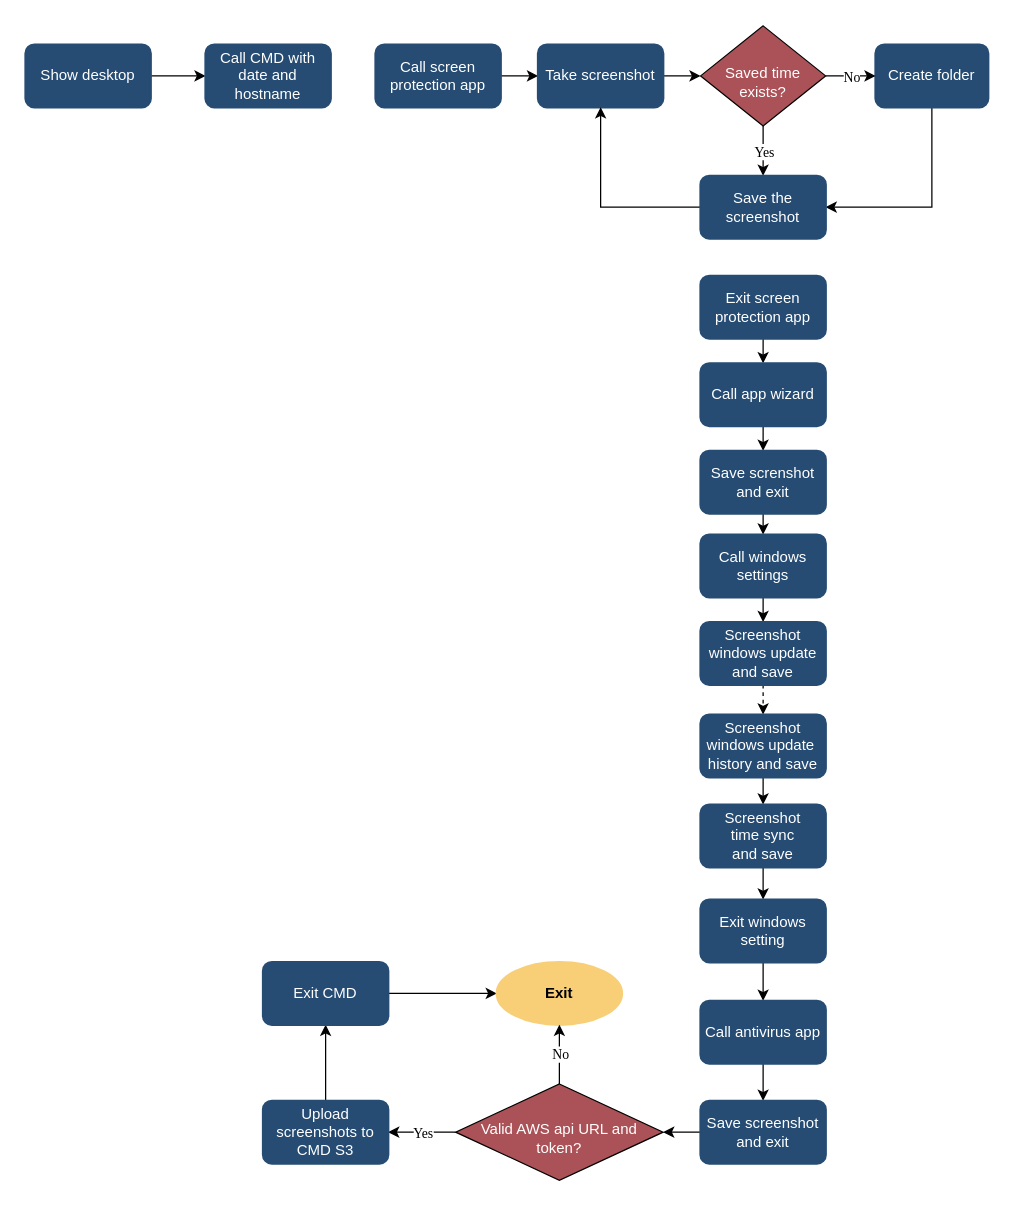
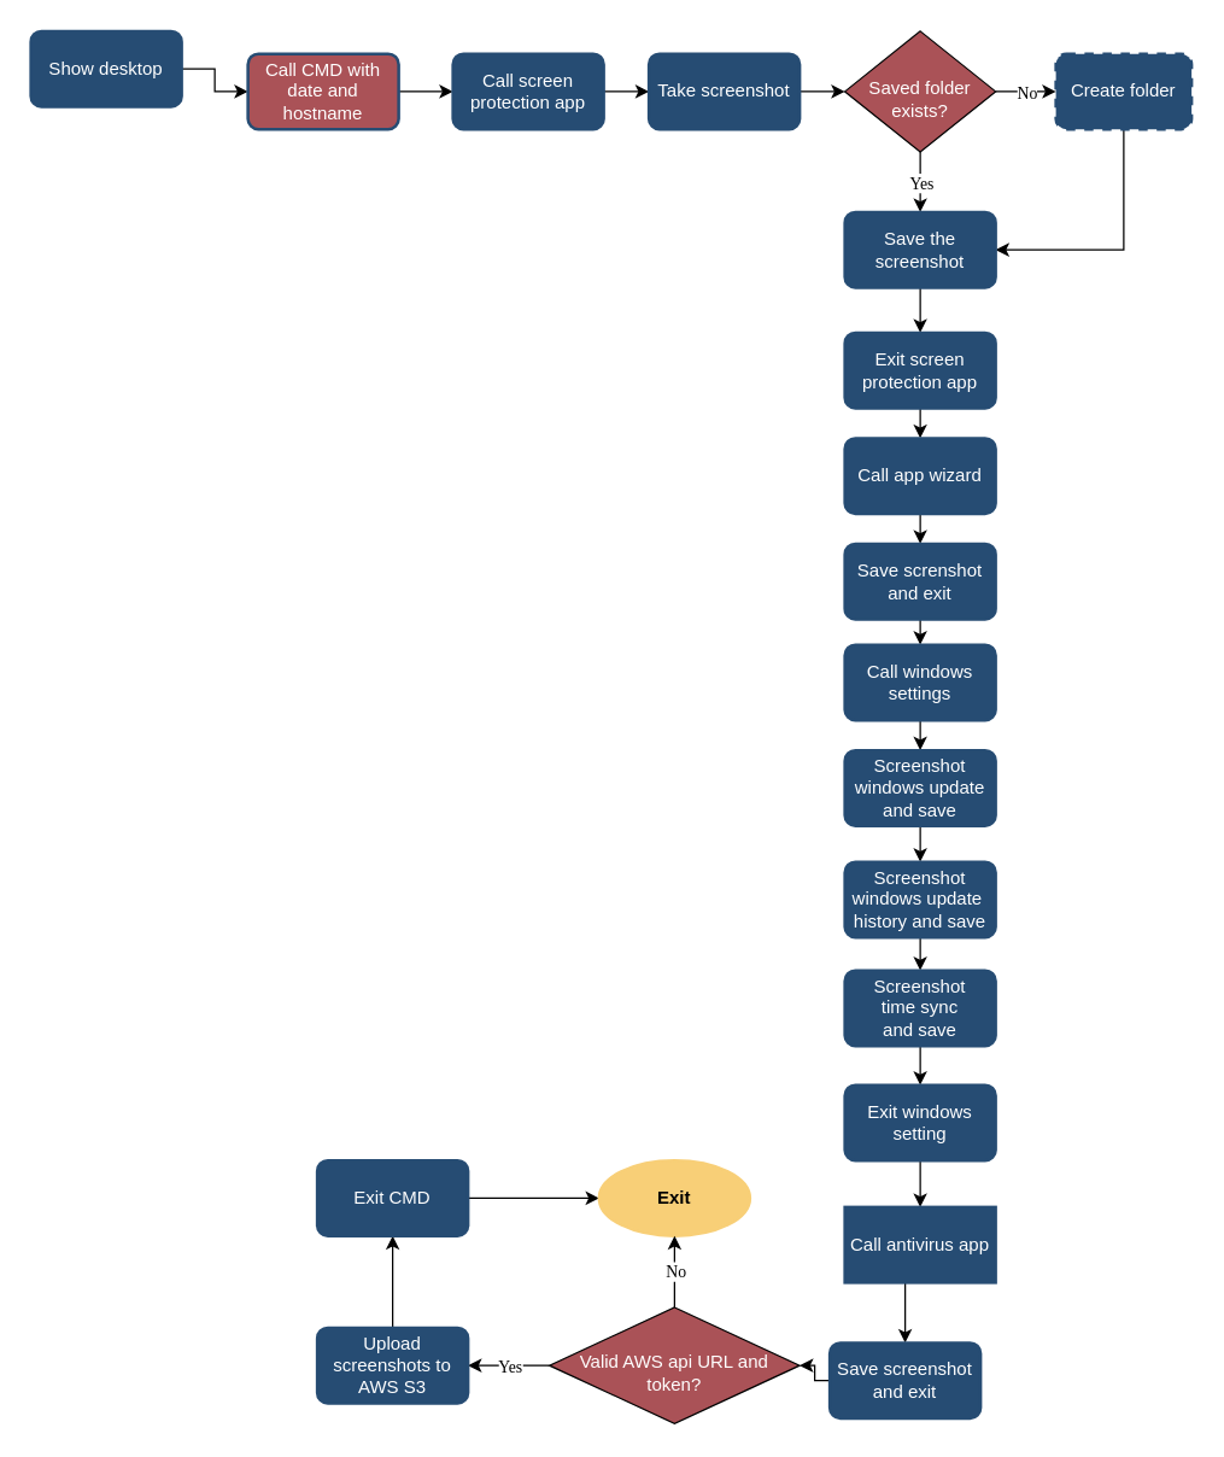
- <mxCell id="2" value="&lt;br&gt;&lt;font color=&quot;#ffffff&quot;&gt;Saved time exists?&lt;/font&gt;" style="rhombus;whiteSpace=wrap;html=1;shadow=0;fontFamily=Helvetica;fontSize=12;align=center;strokeWidth=1;spacing=6;spacingTop=-4;fillColor=#AA5257;" parent="1" vertex="1"><mxGeometry x="560" y="20" width="100" height="80" as="geometry" /></mxCell>
+ <mxCell id="2" value="&lt;br&gt;&lt;font color=&quot;#ffffff&quot;&gt;Saved folder exists?&lt;/font&gt;" style="rhombus;whiteSpace=wrap;html=1;shadow=0;fontFamily=Helvetica;fontSize=12;align=center;strokeWidth=1;spacing=6;spacingTop=-4;fillColor=#AA5257;" parent="1" vertex="1"><mxGeometry x="560" y="20" width="100" height="80" as="geometry" /></mxCell>
- <mxCell id="7" value="Show desktop" style="rounded=1;whiteSpace=wrap;html=1;absoluteArcSize=1;arcSize=14;strokeWidth=2;fillColor=#264C73;strokeColor=#264C73;fontColor=#FFFFFF;" vertex="1" parent="1"><mxGeometry x="20" y="35" width="100" height="50" as="geometry" /></mxCell>
+ <mxCell id="7" value="Show desktop" style="rounded=1;whiteSpace=wrap;html=1;absoluteArcSize=1;arcSize=14;strokeWidth=2;fillColor=#264C73;strokeColor=#264C73;fontColor=#FFFFFF;" vertex="1" parent="1"><mxGeometry x="20" y="20" width="100" height="50" as="geometry" /></mxCell>
- <mxCell id="8" value="Call CMD with&lt;br&gt;date and hostname" style="rounded=1;whiteSpace=wrap;html=1;absoluteArcSize=1;arcSize=14;strokeWidth=2;fillColor=#264C73;strokeColor=#264C73;fontColor=#FFFFFF;" vertex="1" parent="1"><mxGeometry x="164" y="35" width="100" height="50" as="geometry" /></mxCell>
+ <mxCell id="8" value="Call CMD with&lt;br&gt;date and hostname" style="rounded=1;whiteSpace=wrap;html=1;absoluteArcSize=1;arcSize=14;strokeWidth=2;fillColor=#aa5257;strokeColor=#264C73;fontColor=#FFFFFF;" vertex="1" parent="1"><mxGeometry x="164" y="35" width="100" height="50" as="geometry" /></mxCell>
+ <mxCell id="4" style="edgeStyle=orthogonalEdgeStyle;rounded=0;sketch=0;orthogonalLoop=1;jettySize=auto;html=1;shadow=0;exitX=1;exitY=0.5;exitDx=0;exitDy=0;entryX=0;entryY=0.5;entryDx=0;entryDy=0;" edge="1" parent="1" source="8" target="9"><mxGeometry relative="1" as="geometry"><mxPoint x="280" y="60.034" as="sourcePoint" /><mxPoint x="310" y="60.034" as="targetPoint" /></mxGeometry></mxCell>
- <mxCell id="12" value="Create folder" style="rounded=1;whiteSpace=wrap;html=1;absoluteArcSize=1;arcSize=14;strokeWidth=2;fillColor=#264C73;strokeColor=#264C73;fontColor=#FFFFFF;" vertex="1" parent="1"><mxGeometry x="700" y="35" width="90" height="50" as="geometry" /></mxCell>
+ <mxCell id="12" value="Create folder" style="rounded=1;whiteSpace=wrap;html=1;absoluteArcSize=1;arcSize=14;strokeWidth=2;fillColor=#264C73;strokeColor=#264C73;fontColor=#FFFFFF;dashed=1;" vertex="1" parent="1"><mxGeometry x="700" y="35" width="90" height="50" as="geometry" /></mxCell>
- <mxCell id="17" style="edgeStyle=orthogonalEdgeStyle;rounded=0;sketch=0;orthogonalLoop=1;jettySize=auto;html=1;shadow=0;fontFamily=Times New Roman;" edge="1" parent="1" source="18" target="10"><mxGeometry relative="1" as="geometry" /></mxCell>
+ <mxCell id="17" style="edgeStyle=orthogonalEdgeStyle;rounded=0;sketch=0;orthogonalLoop=1;jettySize=auto;html=1;entryX=0.5;entryY=0;entryDx=0;entryDy=0;shadow=0;fontFamily=Times New Roman;" edge="1" parent="1" source="18" target="20"><mxGeometry relative="1" as="geometry" /></mxCell>
- <mxCell id="27" style="edgeStyle=elbowEdgeStyle;rounded=0;sketch=0;orthogonalLoop=1;jettySize=auto;html=1;entryX=0.5;entryY=0;entryDx=0;entryDy=0;shadow=0;fontFamily=Times New Roman;dashed=1;" edge="1" parent="1" source="28" target="30"><mxGeometry relative="1" as="geometry" /></mxCell>
+ <mxCell id="27" style="edgeStyle=elbowEdgeStyle;rounded=0;sketch=0;orthogonalLoop=1;jettySize=auto;html=1;entryX=0.5;entryY=0;entryDx=0;entryDy=0;shadow=0;fontFamily=Times New Roman;" edge="1" parent="1" source="28" target="30"><mxGeometry relative="1" as="geometry" /></mxCell>
- <mxCell id="36" value="Call antivirus app" style="rounded=1;whiteSpace=wrap;html=1;absoluteArcSize=1;arcSize=14;strokeWidth=2;fillColor=#264C73;strokeColor=#264C73;fontColor=#FFFFFF;" vertex="1" parent="1"><mxGeometry x="560" y="800" width="100" height="50" as="geometry" /></mxCell>
+ <mxCell id="36" value="Call antivirus app" style="whiteSpace=wrap;html=1;absoluteArcSize=1;arcSize=14;strokeWidth=2;fillColor=#264C73;strokeColor=#264C73;fontColor=#FFFFFF;rounded=0;" vertex="1" parent="1"><mxGeometry x="560" y="800" width="100" height="50" as="geometry" /></mxCell>
- <mxCell id="43" value="Upload screenshots to CMD S3" style="rounded=1;whiteSpace=wrap;html=1;absoluteArcSize=1;arcSize=14;strokeWidth=2;fillColor=#264C73;strokeColor=#264C73;fontColor=#FFFFFF;" vertex="1" parent="1"><mxGeometry x="210" y="880" width="100" height="50" as="geometry" /></mxCell>
+ <mxCell id="43" value="Upload screenshots to AWS S3" style="rounded=1;whiteSpace=wrap;html=1;absoluteArcSize=1;arcSize=14;strokeWidth=2;fillColor=#264C73;strokeColor=#264C73;fontColor=#FFFFFF;" vertex="1" parent="1"><mxGeometry x="210" y="880" width="100" height="50" as="geometry" /></mxCell>
- <mxCell id="38" value="Save screenshot &lt;br&gt;and exit" style="rounded=1;whiteSpace=wrap;html=1;absoluteArcSize=1;arcSize=14;strokeWidth=2;fillColor=#264C73;strokeColor=#264C73;fontColor=#FFFFFF;" vertex="1" parent="1"><mxGeometry x="560" y="880" width="100" height="50" as="geometry" /></mxCell>
+ <mxCell id="38" value="Save screenshot &lt;br&gt;and exit" style="rounded=1;whiteSpace=wrap;html=1;absoluteArcSize=1;arcSize=14;strokeWidth=2;fillColor=#264C73;strokeColor=#264C73;fontColor=#FFFFFF;" vertex="1" parent="1"><mxGeometry x="550" y="890" width="100" height="50" as="geometry" /></mxCell>
